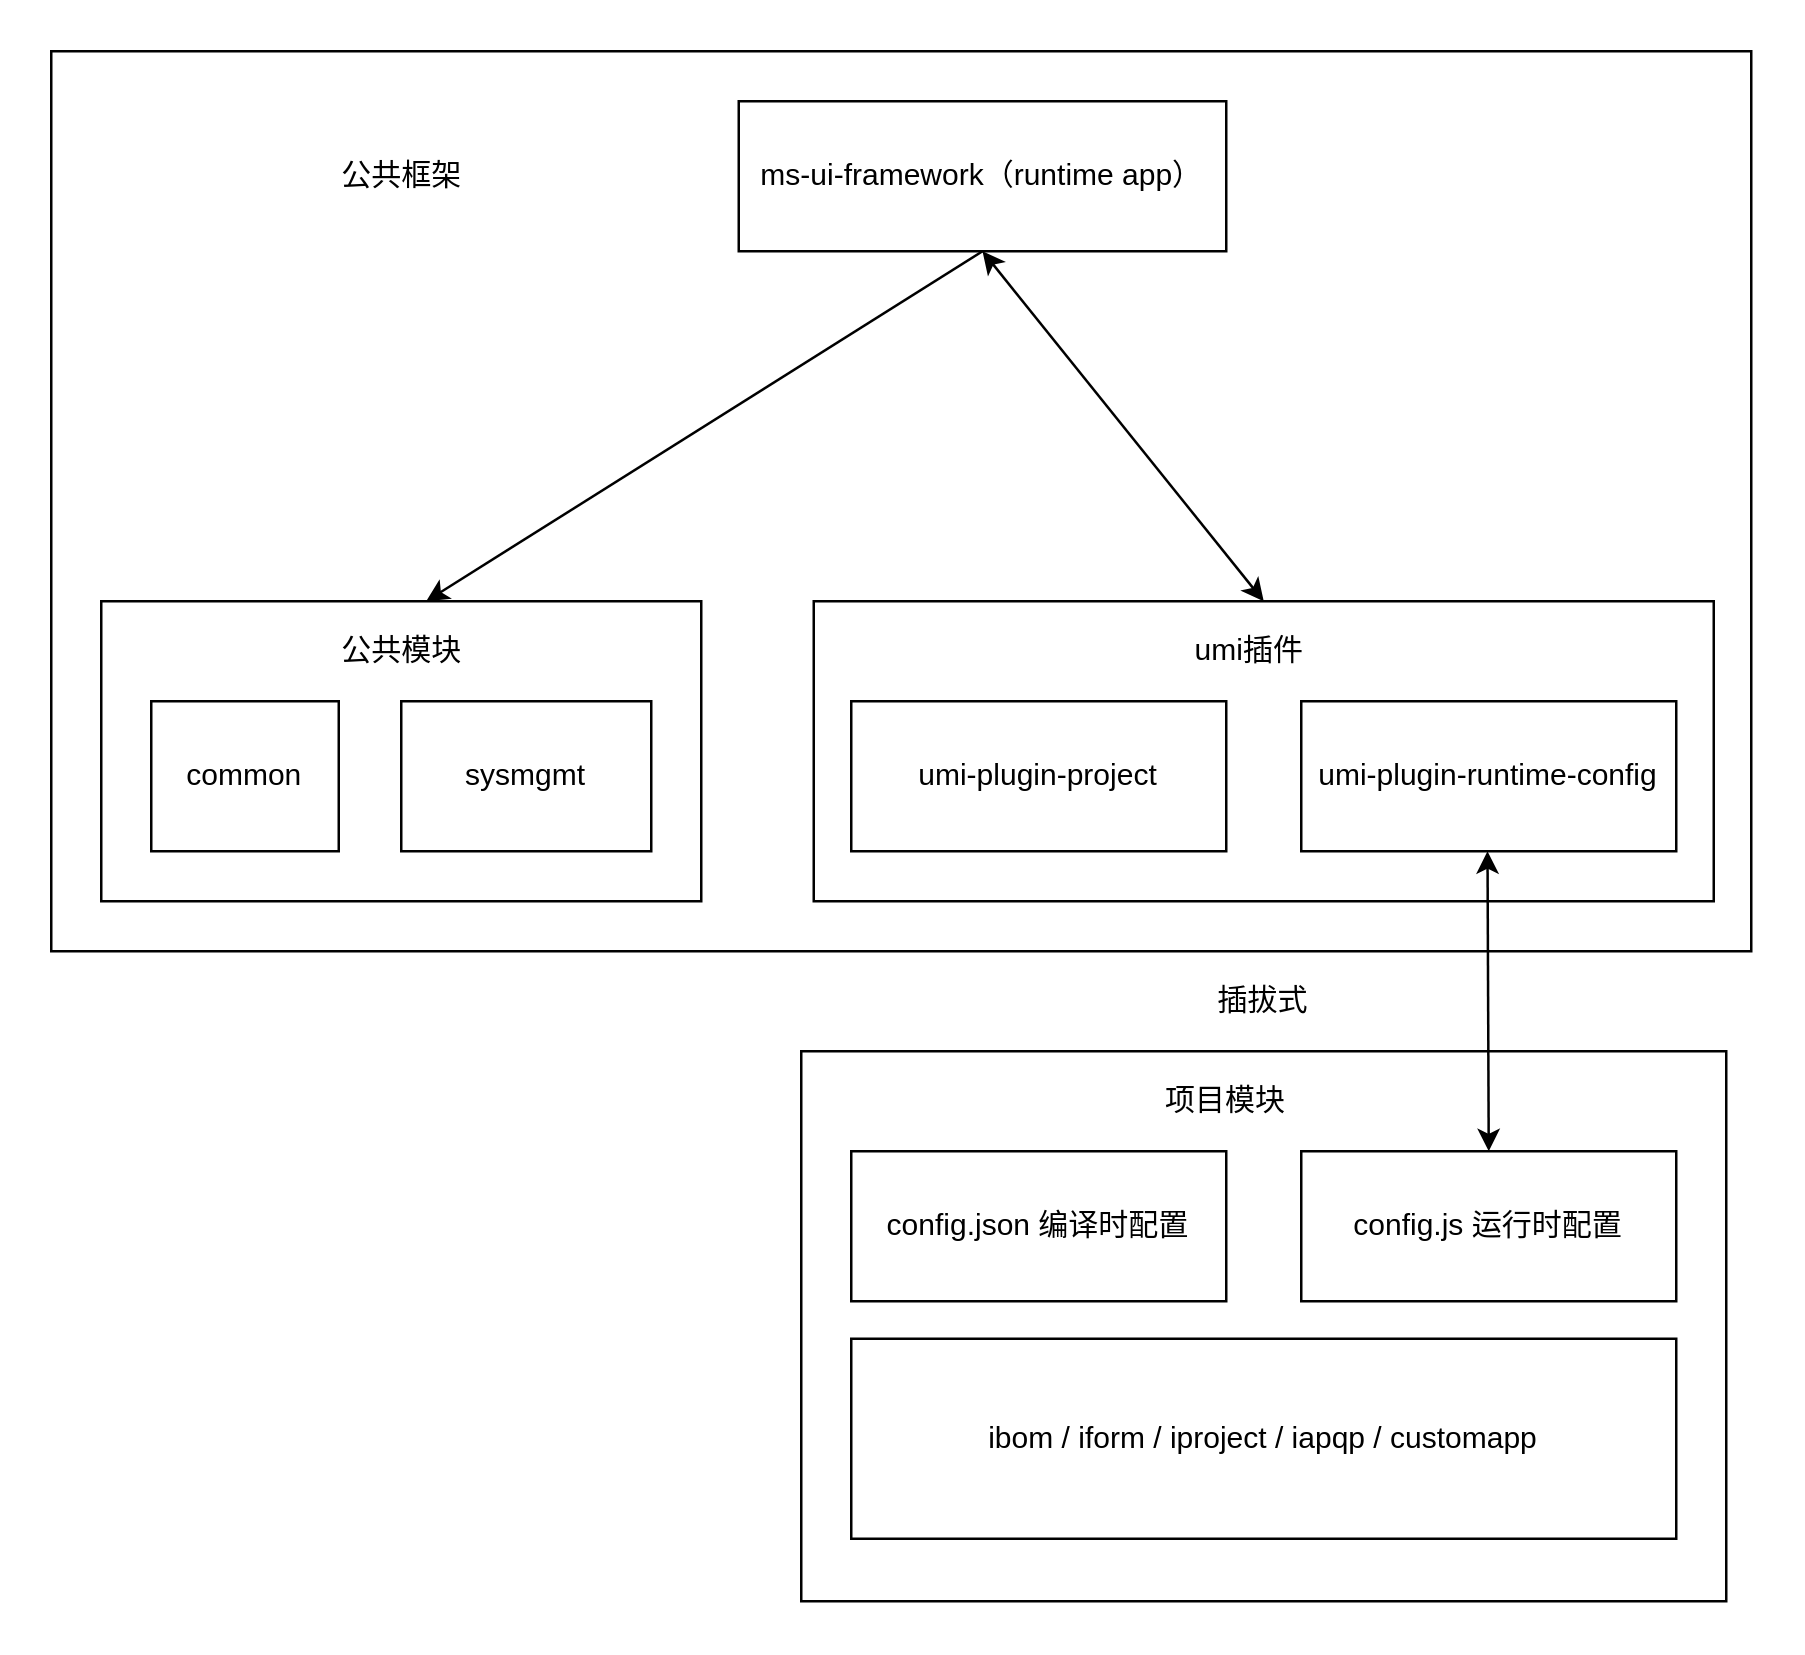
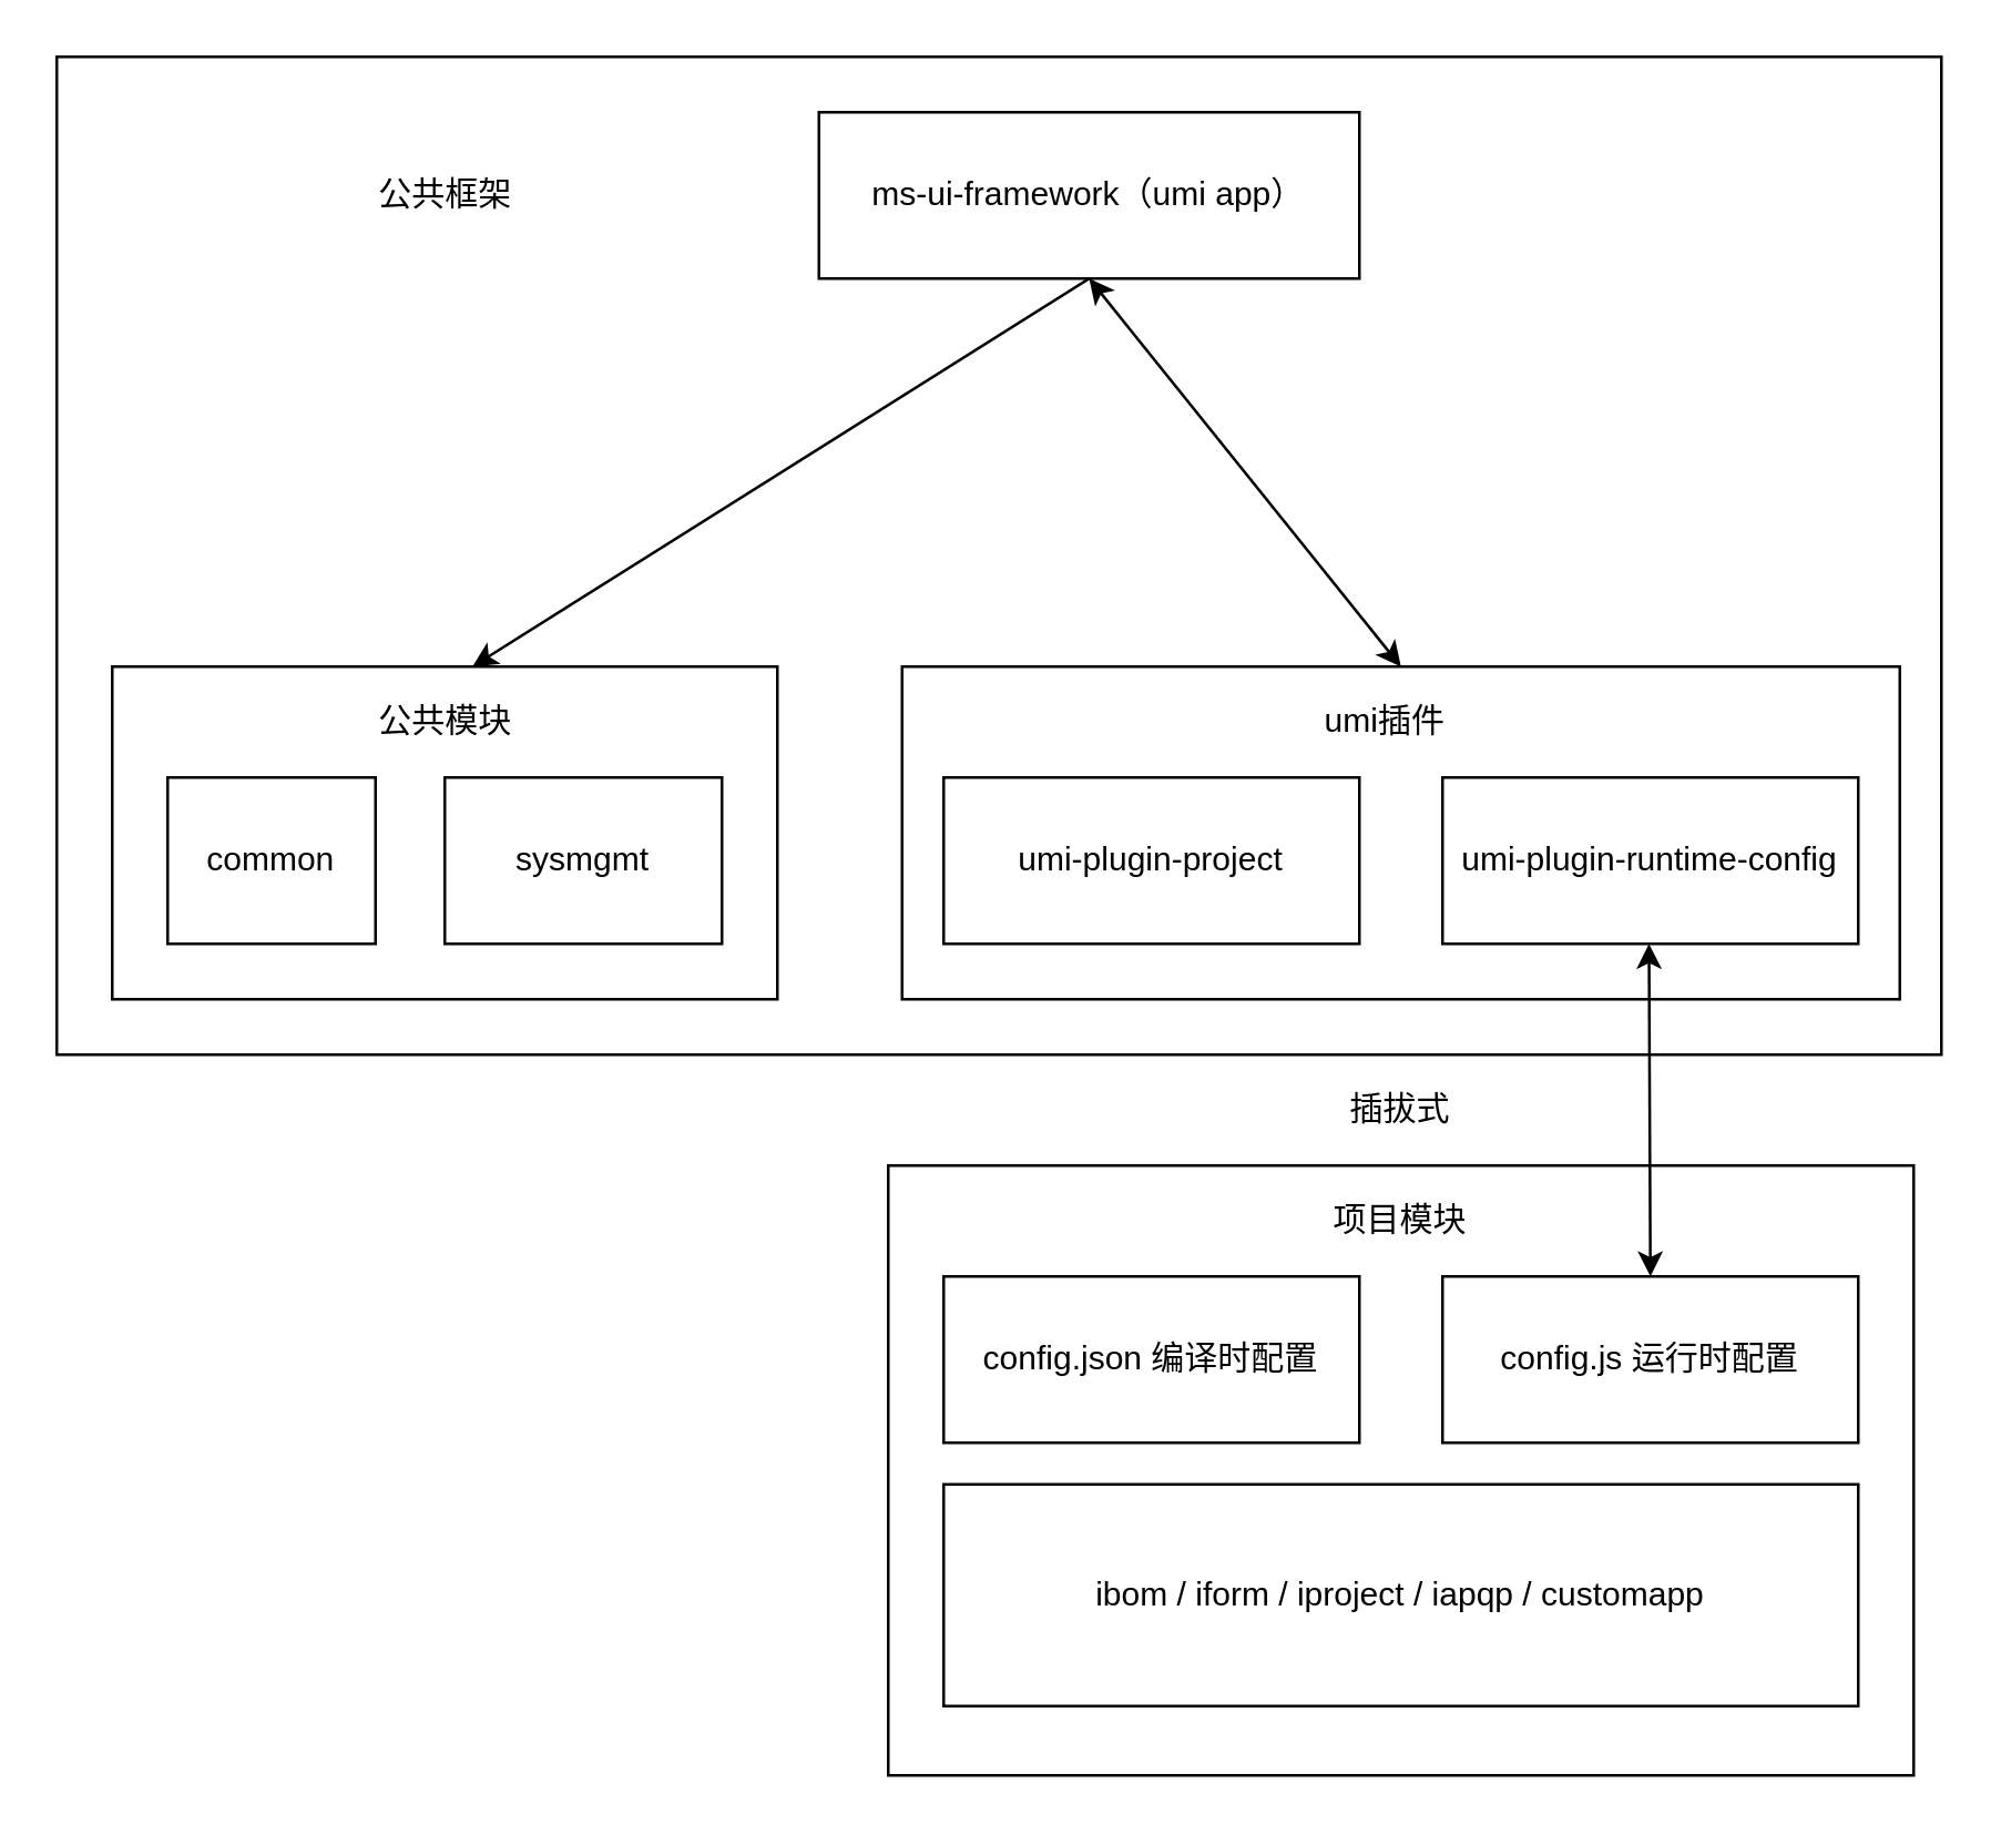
- <mxCell id="5" value="ms-ui-framework（runtime app）" style="rounded=0;whiteSpace=wrap;html=1;" parent="1" vertex="1"><mxGeometry x="295" y="40" width="195" height="60" as="geometry" /></mxCell>
+ <mxCell id="5" value="ms-ui-framework（umi app）" style="rounded=0;whiteSpace=wrap;html=1;" parent="1" vertex="1"><mxGeometry x="295" y="40" width="195" height="60" as="geometry" /></mxCell>
- <mxCell id="20" value="项目模块" style="text;html=1;strokeColor=none;fillColor=none;align=center;verticalAlign=middle;whiteSpace=wrap;rounded=0;" parent="1" vertex="1"><mxGeometry x="458" y="430" width="64" height="20" as="geometry" /></mxCell>
+ <mxCell id="20" value="项目模块" style="text;html=1;strokeColor=none;fillColor=none;align=center;verticalAlign=middle;whiteSpace=wrap;rounded=0;" parent="1" vertex="1"><mxGeometry x="473" y="430" width="64" height="20" as="geometry" /></mxCell>
